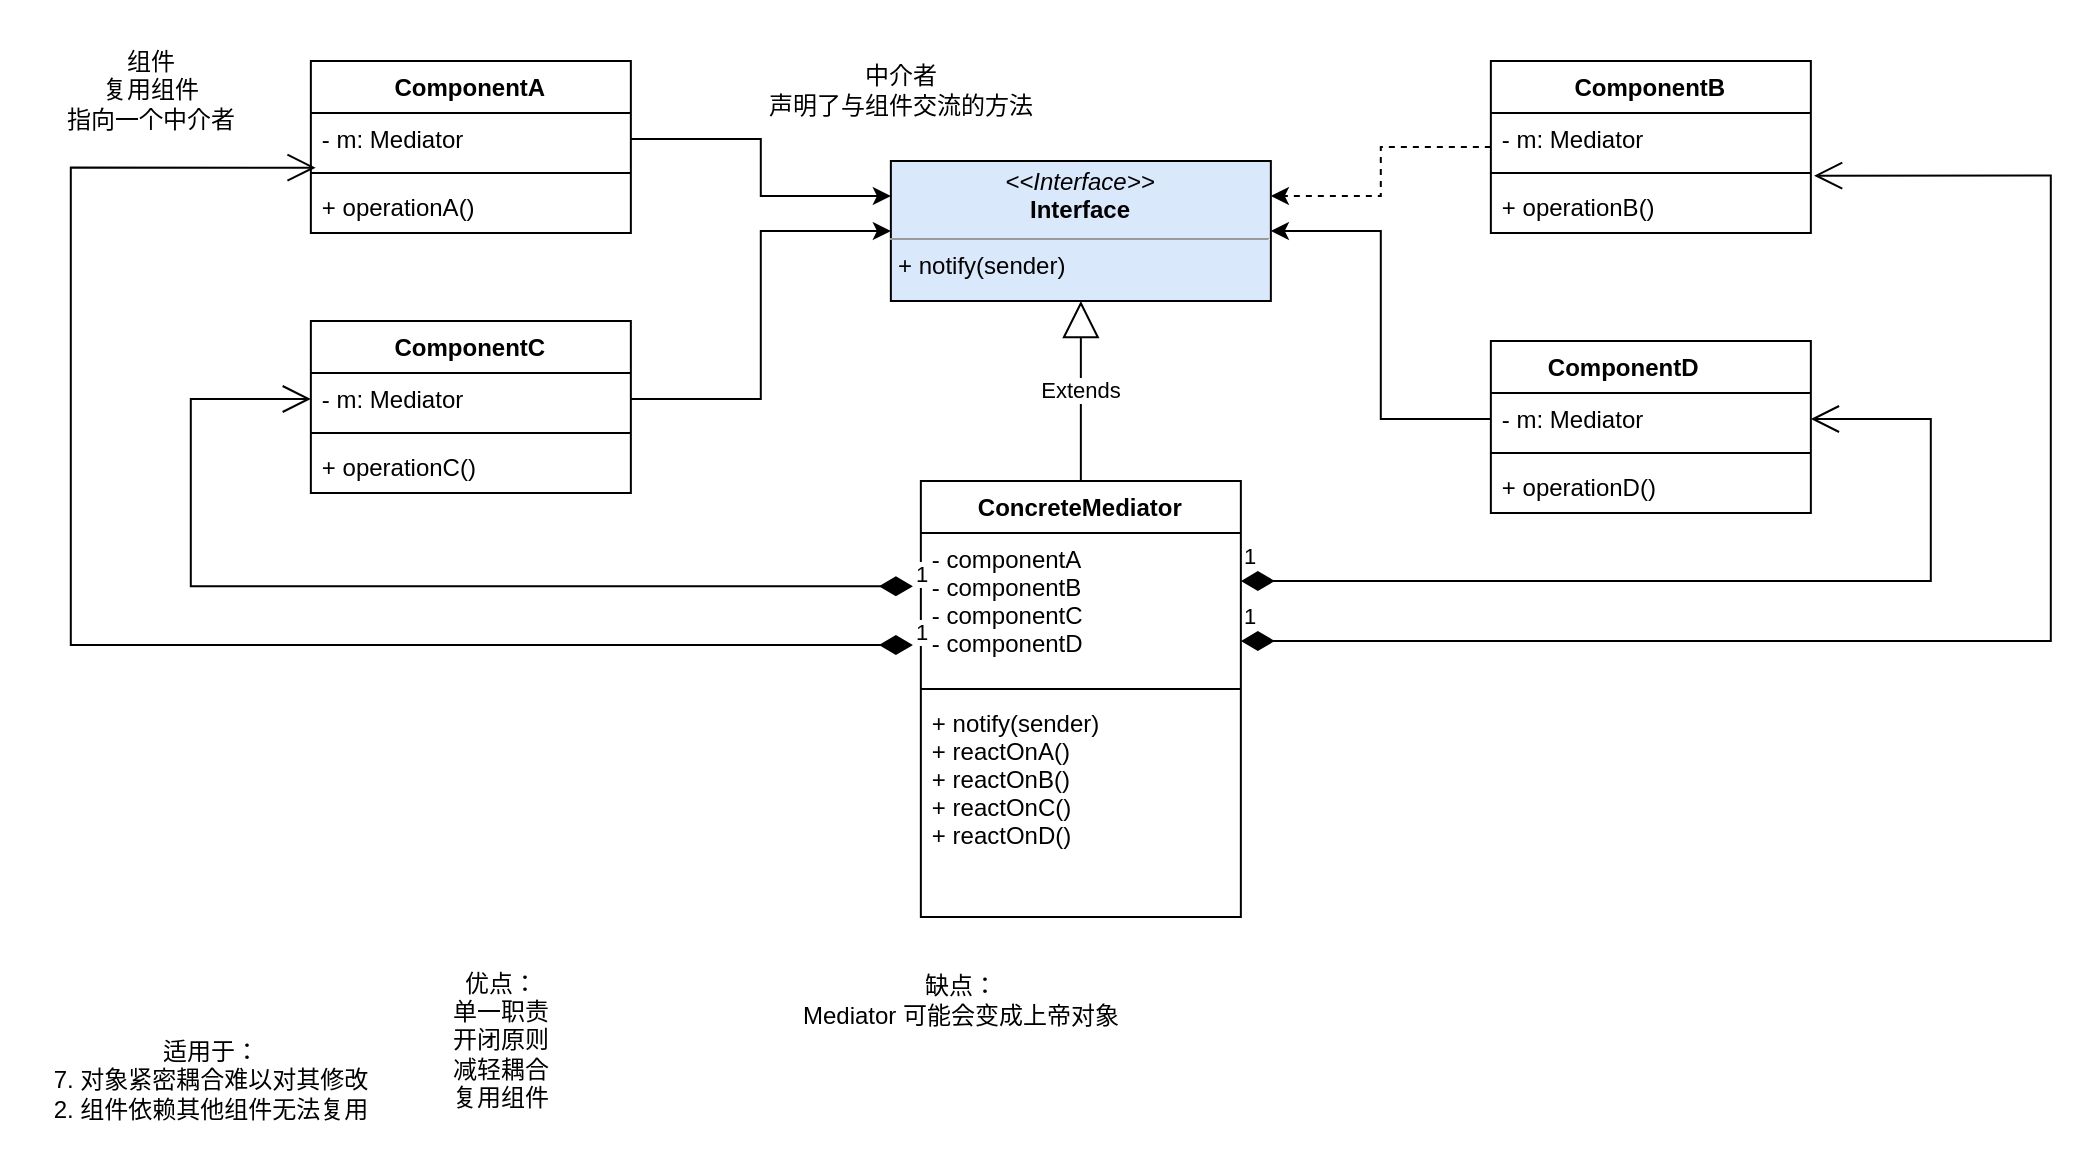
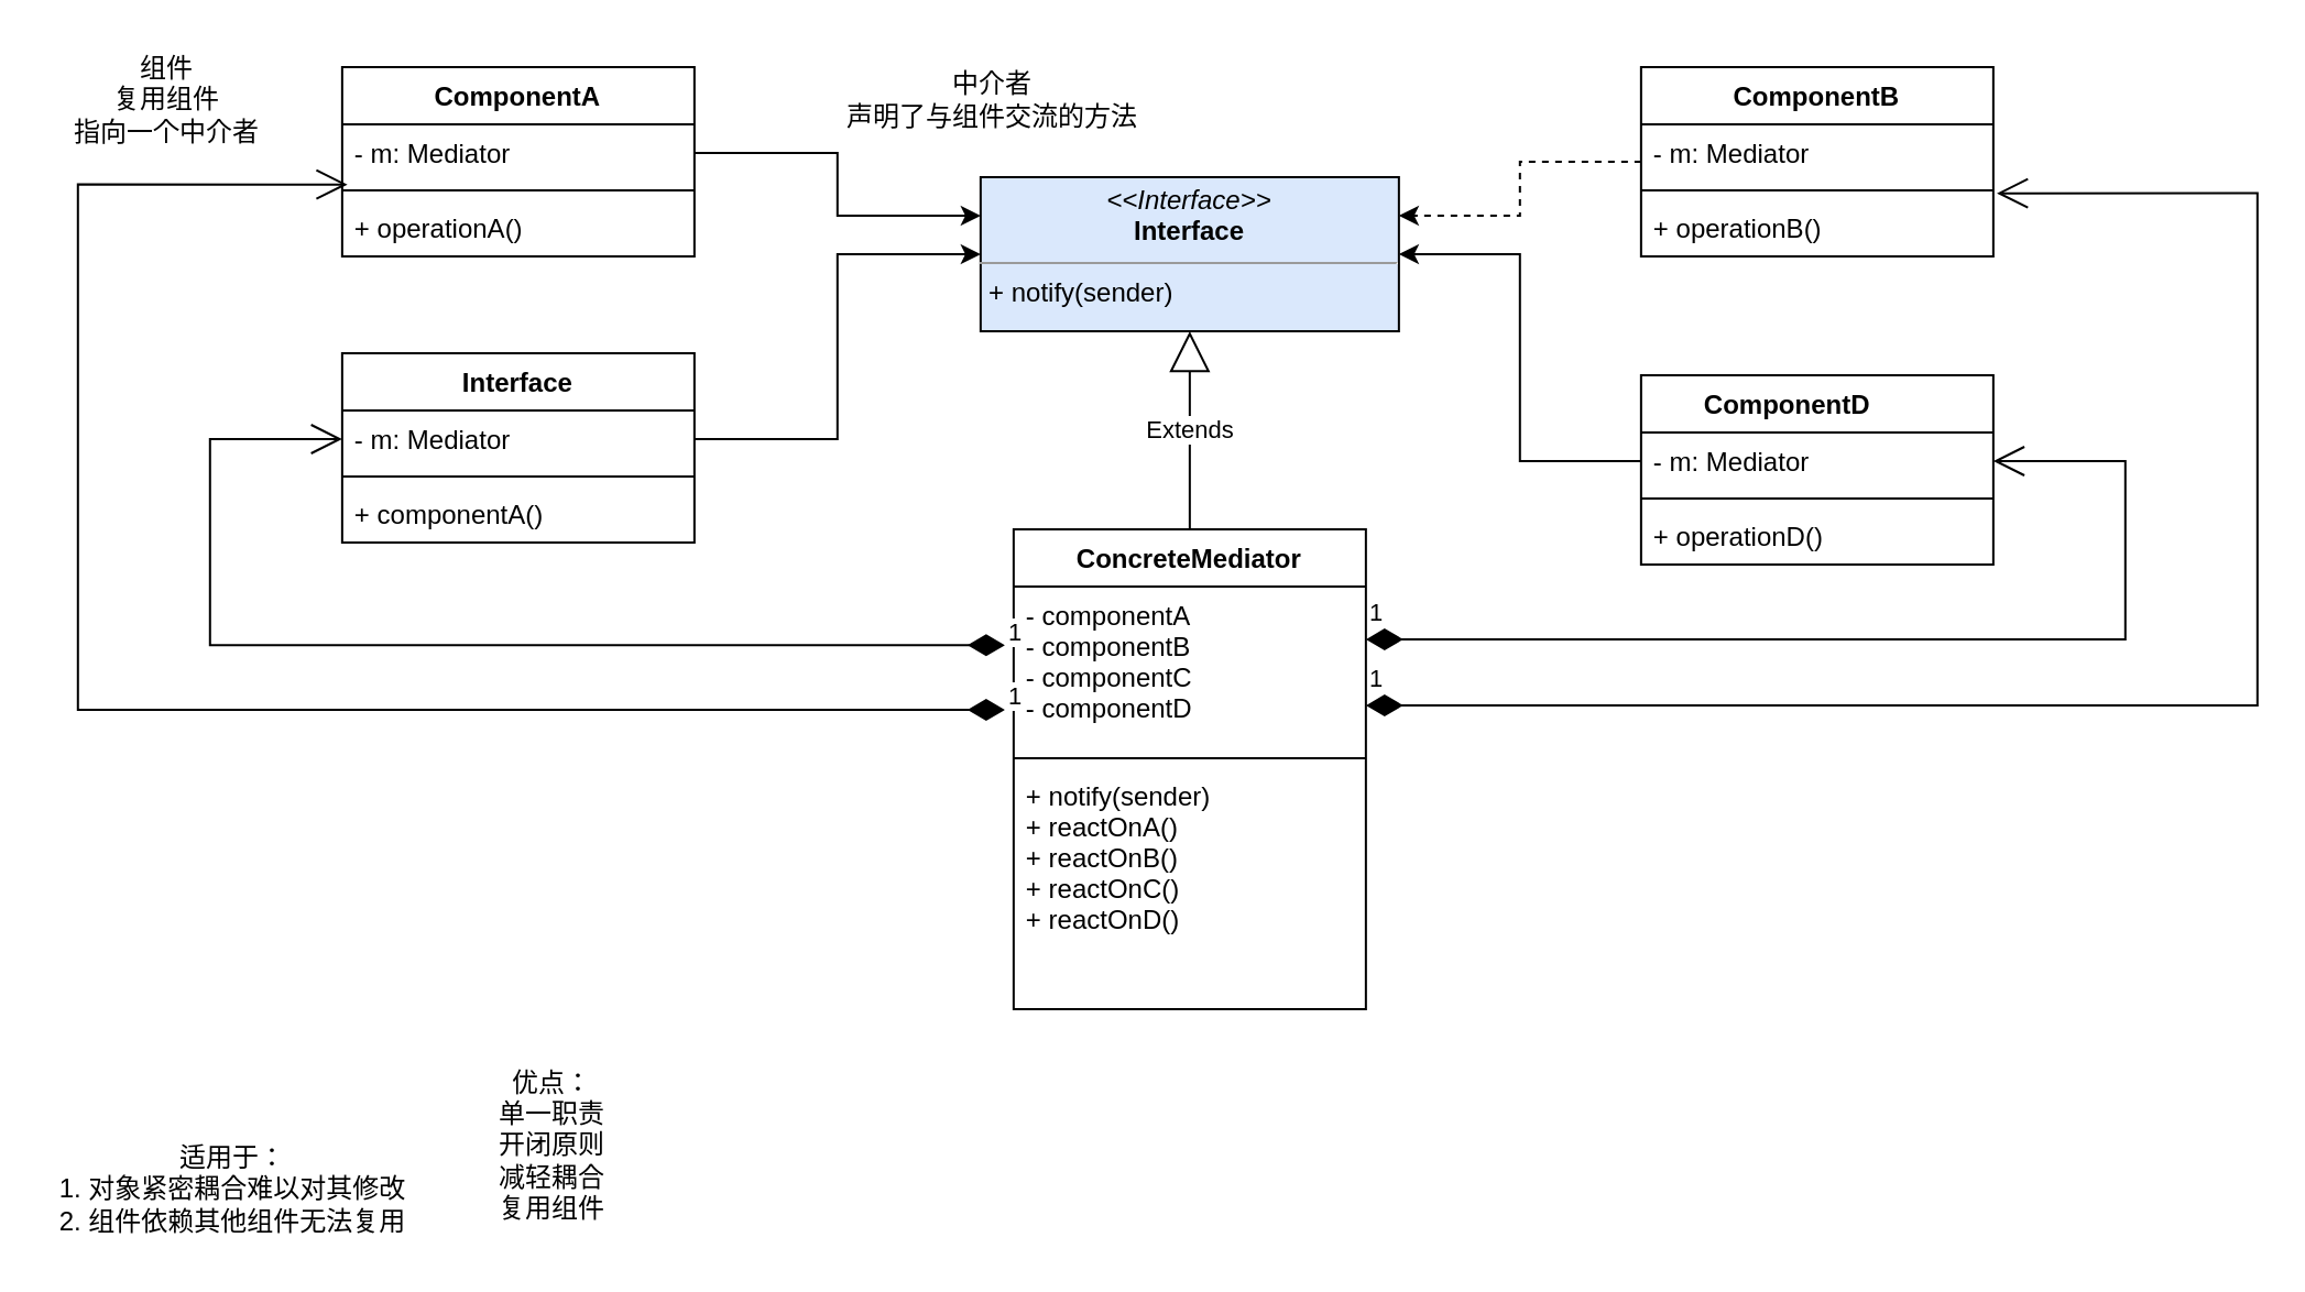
- <mxCell id="11" value="ComponentC" style="swimlane;fontStyle=1;align=center;verticalAlign=top;childLayout=stackLayout;horizontal=1;startSize=26;horizontalStack=0;resizeParent=1;resizeParentMax=0;resizeLast=0;collapsible=1;marginBottom=0;" vertex="1" parent="1"><mxGeometry x="154.93" y="160" width="160" height="86" as="geometry" /></mxCell>
+ <mxCell id="11" value="Interface" style="swimlane;fontStyle=1;align=center;verticalAlign=top;childLayout=stackLayout;horizontal=1;startSize=26;horizontalStack=0;resizeParent=1;resizeParentMax=0;resizeLast=0;collapsible=1;marginBottom=0;" vertex="1" parent="1"><mxGeometry x="154.93" y="160" width="160" height="86" as="geometry" /></mxCell>
- <mxCell id="14" value="+ operationC()" style="text;strokeColor=none;fillColor=none;align=left;verticalAlign=top;spacingLeft=4;spacingRight=4;overflow=hidden;rotatable=0;points=[[0,0.5],[1,0.5]];portConstraint=eastwest;" vertex="1" parent="11"><mxGeometry y="60" width="160" height="26" as="geometry" /></mxCell>
+ <mxCell id="14" value="+ componentA()" style="text;strokeColor=none;fillColor=none;align=left;verticalAlign=top;spacingLeft=4;spacingRight=4;overflow=hidden;rotatable=0;points=[[0,0.5],[1,0.5]];portConstraint=eastwest;" vertex="1" parent="11"><mxGeometry y="60" width="160" height="26" as="geometry" /></mxCell>
- <mxCell id="34" value="缺点：&lt;br&gt;Mediator 可能会变成上帝对象" style="text;html=1;align=center;verticalAlign=middle;resizable=0;points=[];autosize=1;strokeColor=none;fillColor=none;" vertex="1" parent="1"><mxGeometry x="395" y="485" width="170" height="30" as="geometry" /></mxCell>
- <mxCell id="32" value="适用于：&lt;br&gt;7. 对象紧密耦合难以对其修改&lt;br&gt;2. 组件依赖其他组件无法复用&lt;br&gt;" style="text;html=1;align=center;verticalAlign=middle;resizable=0;points=[];autosize=1;strokeColor=none;fillColor=none;" vertex="1" parent="1"><mxGeometry x="20" y="515" width="170" height="50" as="geometry" /></mxCell>
+ <mxCell id="32" value="适用于：&lt;br&gt;1. 对象紧密耦合难以对其修改&lt;br&gt;2. 组件依赖其他组件无法复用&lt;br&gt;" style="text;html=1;align=center;verticalAlign=middle;resizable=0;points=[];autosize=1;strokeColor=none;fillColor=none;" vertex="1" parent="1"><mxGeometry x="20" y="515" width="170" height="50" as="geometry" /></mxCell>
